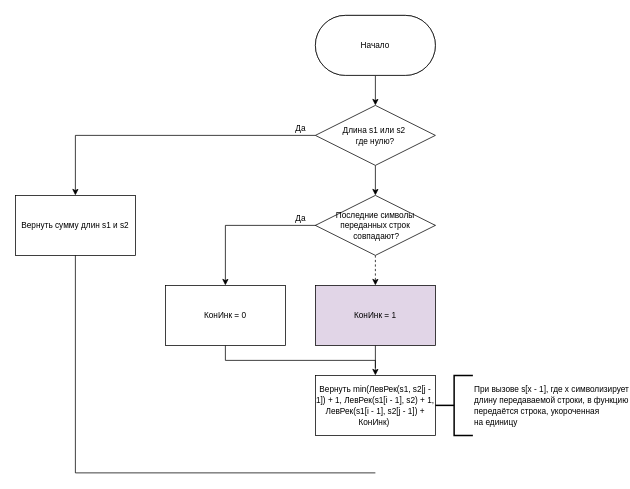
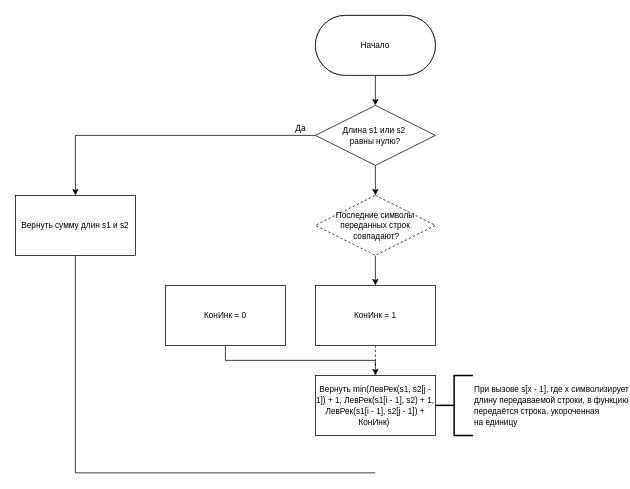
- <mxCell id="7" value="&lt;font style=&quot;font-size: 11px&quot;&gt;Длина s1 или s2&amp;nbsp;&lt;br&gt;где нулю?&lt;/font&gt;" style="rhombus;whiteSpace=wrap;html=1;" parent="1" vertex="1"><mxGeometry x="420" y="140" width="160" height="80" as="geometry" /></mxCell>
+ <mxCell id="7" value="&lt;font style=&quot;font-size: 11px&quot;&gt;Длина s1 или s2&amp;nbsp;&lt;br&gt;равны нулю?&lt;/font&gt;" style="rhombus;whiteSpace=wrap;html=1;" parent="1" vertex="1"><mxGeometry x="420" y="140" width="160" height="80" as="geometry" /></mxCell>
- <mxCell id="9" value="" style="edgeStyle=orthogonalEdgeStyle;rounded=0;orthogonalLoop=1;jettySize=auto;html=1;entryX=0.5;entryY=0;entryDx=0;entryDy=0;exitX=1;exitY=0.5;exitDx=0;exitDy=0;" parent="1" source="12" target="14" edge="1"><mxGeometry relative="1" as="geometry"><mxPoint x="650" y="380" as="targetPoint" /><Array as="points"><mxPoint x="300" y="300" /></Array></mxGeometry></mxCell>
- <mxCell id="10" value="Да" style="edgeLabel;html=1;align=center;verticalAlign=middle;resizable=0;points=[];" parent="9" vertex="1" connectable="0"><mxGeometry x="-0.018" y="-30" relative="1" as="geometry"><mxPoint x="-3.44" y="20" as="offset" /></mxGeometry></mxCell>
- <mxCell id="12" value="&lt;font style=&quot;font-size: 11px&quot;&gt;Последние символы переданных строк&lt;br&gt;&amp;nbsp;совпадают?&lt;/font&gt;" style="rhombus;whiteSpace=wrap;html=1;" parent="1" vertex="1"><mxGeometry x="420" y="260" width="160" height="80" as="geometry" /></mxCell>
+ <mxCell id="12" value="&lt;font style=&quot;font-size: 11px&quot;&gt;Последние символы переданных строк&lt;br&gt;&amp;nbsp;совпадают?&lt;/font&gt;" style="rhombus;whiteSpace=wrap;html=1;dashed=1;" parent="1" vertex="1"><mxGeometry x="420" y="260" width="160" height="80" as="geometry" /></mxCell>
- <mxCell id="11" value="" style="edgeStyle=orthogonalEdgeStyle;rounded=0;orthogonalLoop=1;jettySize=auto;html=1;entryX=0.5;entryY=0;entryDx=0;entryDy=0;dashed=1;" parent="1" source="12" target="16" edge="1"><mxGeometry relative="1" as="geometry"><mxPoint x="500" y="430" as="targetPoint" /></mxGeometry></mxCell>
+ <mxCell id="11" value="" style="edgeStyle=orthogonalEdgeStyle;rounded=0;orthogonalLoop=1;jettySize=auto;html=1;entryX=0.5;entryY=0;entryDx=0;entryDy=0;" parent="1" source="12" target="16" edge="1"><mxGeometry relative="1" as="geometry"><mxPoint x="500" y="430" as="targetPoint" /></mxGeometry></mxCell>
- <mxCell id="16" value="&lt;font style=&quot;font-size: 11px&quot;&gt;КонИнк = 1&lt;/font&gt;" style="whiteSpace=wrap;html=1;fillColor=#e1d5e7;" parent="1" vertex="1"><mxGeometry x="420" y="380" width="160" height="80" as="geometry" /></mxCell>
+ <mxCell id="16" value="&lt;font style=&quot;font-size: 11px&quot;&gt;КонИнк = 1&lt;/font&gt;" style="whiteSpace=wrap;html=1;" parent="1" vertex="1"><mxGeometry x="420" y="380" width="160" height="80" as="geometry" /></mxCell>
- <mxCell id="15" value="" style="edgeStyle=orthogonalEdgeStyle;rounded=0;orthogonalLoop=1;jettySize=auto;html=1;entryX=0.5;entryY=0;entryDx=0;entryDy=0;" parent="1" source="16" target="17" edge="1"><mxGeometry relative="1" as="geometry"><mxPoint x="500" y="510" as="targetPoint" /></mxGeometry></mxCell>
+ <mxCell id="15" value="" style="edgeStyle=orthogonalEdgeStyle;rounded=0;orthogonalLoop=1;jettySize=auto;html=1;entryX=0.5;entryY=0;entryDx=0;entryDy=0;dashed=1;" parent="1" source="16" target="17" edge="1"><mxGeometry relative="1" as="geometry"><mxPoint x="500" y="510" as="targetPoint" /></mxGeometry></mxCell>
